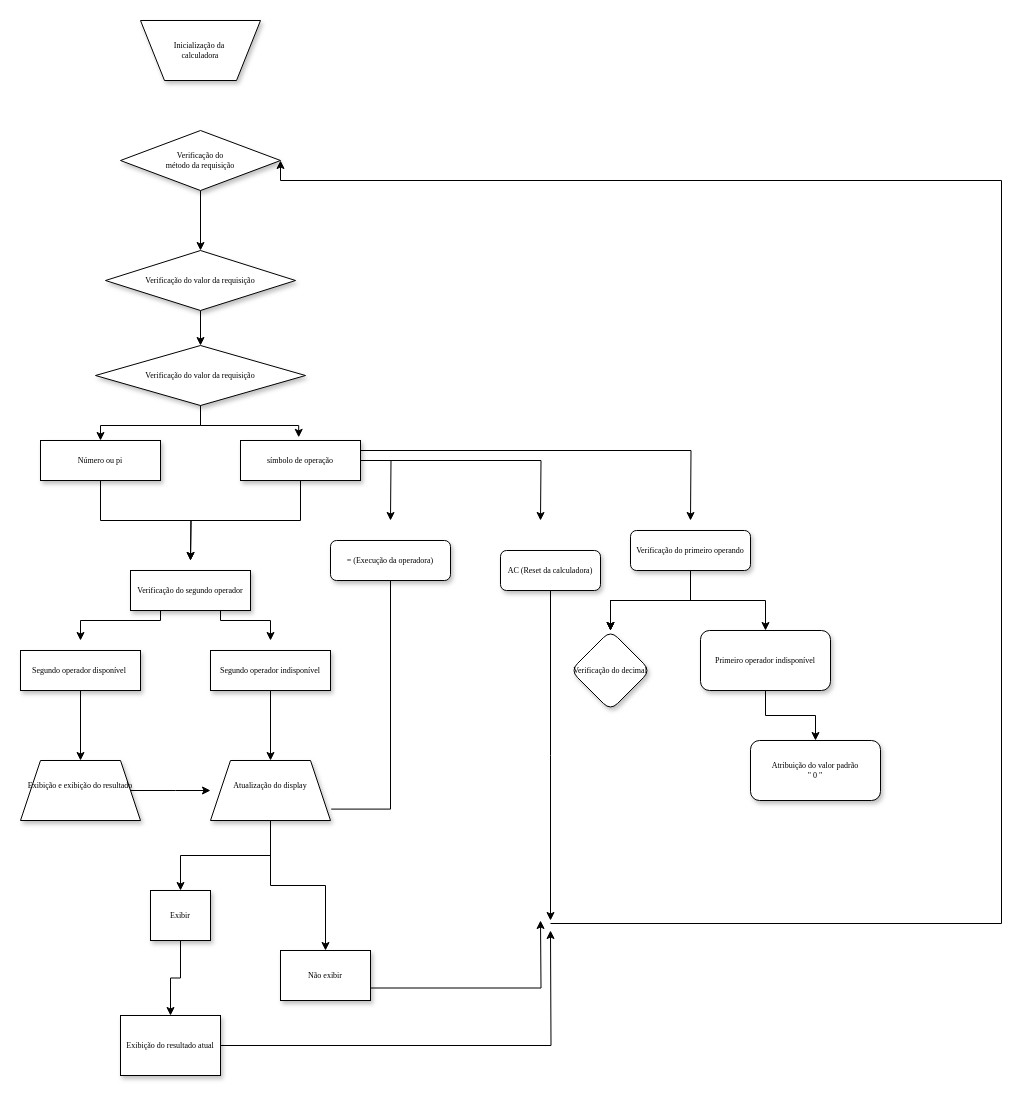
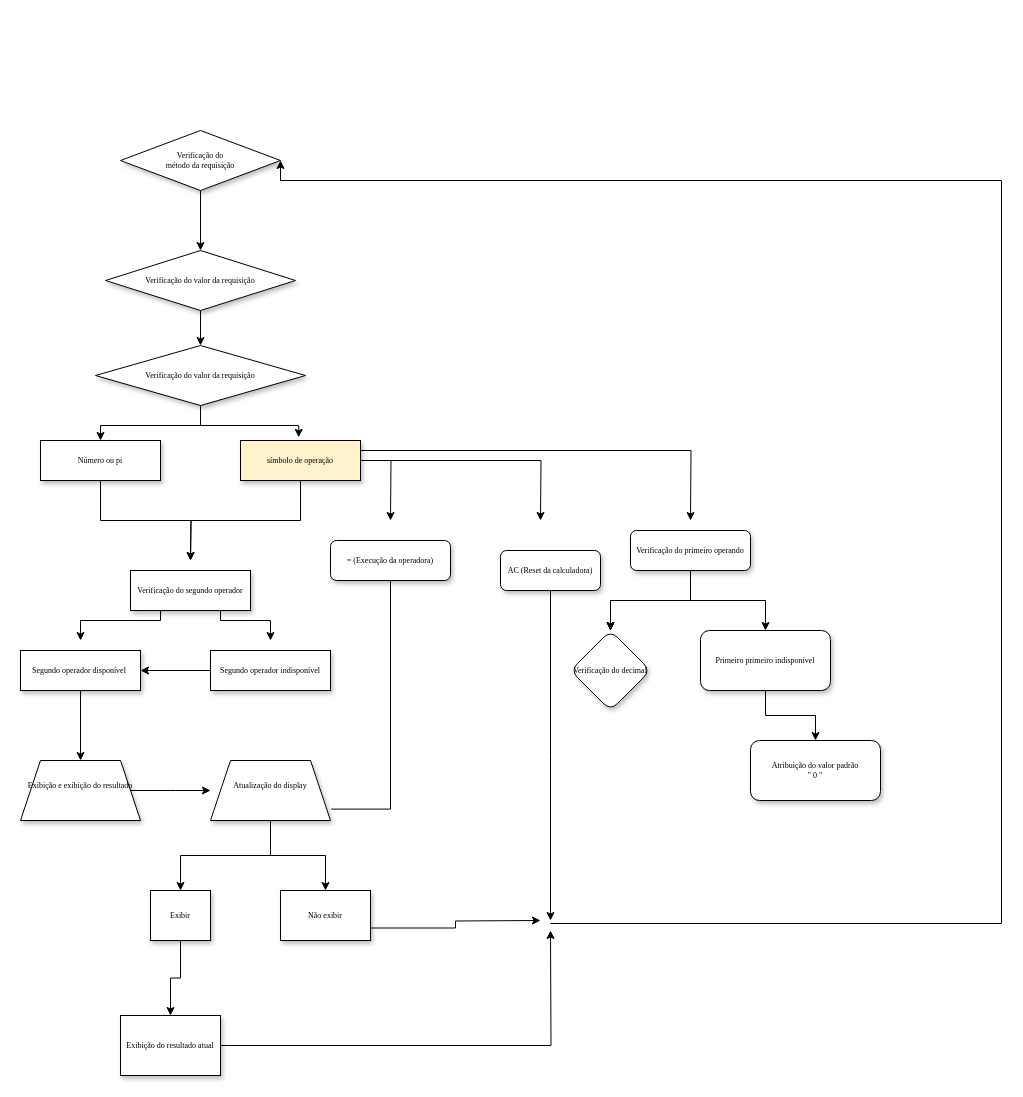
- <mxCell id="2" value="Inicialização da&amp;nbsp;&lt;div&gt;calculadora&lt;/div&gt;" style="shape=trapezoid;whiteSpace=wrap;html=1;rounded=0;shadow=1;labelBackgroundColor=none;strokeWidth=1;fontFamily=Verdana;fontSize=8;align=center;flipV=1;" parent="1" vertex="1"><mxGeometry x="140" y="20" width="120" height="60" as="geometry" /></mxCell>
- <mxCell id="19" value="símbolo de operação" style="whiteSpace=wrap;html=1;rounded=0;shadow=1;labelBackgroundColor=none;strokeWidth=1;fontFamily=Verdana;fontSize=8;align=center;" parent="1" vertex="1"><mxGeometry x="240" y="440" width="120" height="40" as="geometry" /></mxCell>
+ <mxCell id="19" value="símbolo de operação" style="whiteSpace=wrap;html=1;rounded=0;shadow=1;labelBackgroundColor=none;strokeWidth=1;fontFamily=Verdana;fontSize=8;align=center;fillColor=#fff2cc;" parent="1" vertex="1"><mxGeometry x="240" y="440" width="120" height="40" as="geometry" /></mxCell>
- <mxCell id="39" value="Primeiro operador indisponível" style="whiteSpace=wrap;html=1;fontSize=8;fontFamily=Verdana;rounded=1;shadow=1;labelBackgroundColor=none;strokeWidth=1;" vertex="1" parent="1"><mxGeometry x="700" y="630" width="130" height="60" as="geometry" /></mxCell>
+ <mxCell id="39" value="Primeiro primeiro indisponível" style="whiteSpace=wrap;html=1;fontSize=8;fontFamily=Verdana;rounded=1;shadow=1;labelBackgroundColor=none;strokeWidth=1;" vertex="1" parent="1"><mxGeometry x="700" y="630" width="130" height="60" as="geometry" /></mxCell>
- <mxCell id="11" value="" style="edgeStyle=orthogonalEdgeStyle;rounded=0;orthogonalLoop=1;jettySize=auto;html=1;" edge="1" parent="1" source="12" target="36"><mxGeometry relative="1" as="geometry" /></mxCell>
+ <mxCell id="11" value="" style="edgeStyle=orthogonalEdgeStyle;rounded=0;orthogonalLoop=1;jettySize=auto;html=1;" edge="1" parent="1" source="12" target="14"><mxGeometry relative="1" as="geometry" /></mxCell>
- <mxCell id="44" value="Não exibir" style="whiteSpace=wrap;html=1;fontSize=8;fontFamily=Verdana;rounded=0;shadow=1;labelBackgroundColor=none;strokeWidth=1;" vertex="1" parent="1"><mxGeometry x="280" y="950" width="90" height="50" as="geometry" /></mxCell>
+ <mxCell id="44" value="Não exibir" style="whiteSpace=wrap;html=1;fontSize=8;fontFamily=Verdana;rounded=0;shadow=1;labelBackgroundColor=none;strokeWidth=1;" vertex="1" parent="1"><mxGeometry x="280" y="890" width="90" height="50" as="geometry" /></mxCell>
